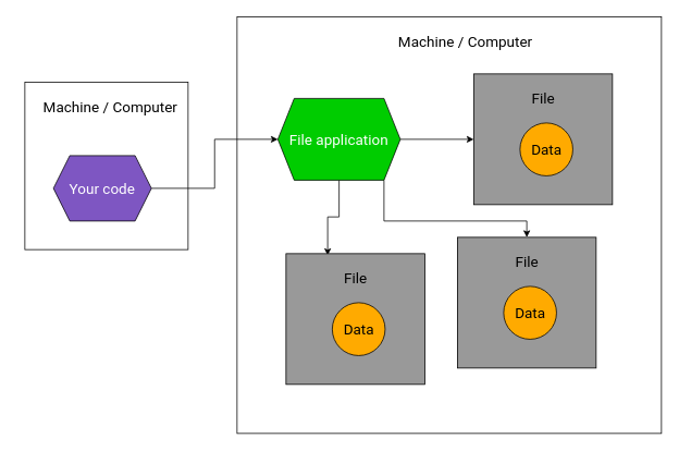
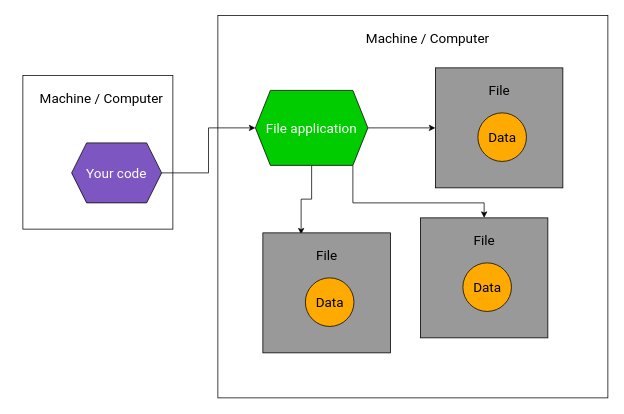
- <mxCell id="26" value="&lt;font face=&quot;Roboto&quot; data-font-src=&quot;https://fonts.googleapis.com/css?family=Roboto&quot; color=&quot;#ffffff&quot; style=&quot;font-size: 18px&quot;&gt;Your code&lt;/font&gt;" style="shape=hexagon;perimeter=hexagonPerimeter2;whiteSpace=wrap;html=1;fixedSize=1;fillColor=#7e56c2;" parent="23" vertex="1"><mxGeometry x="45" y="90" width="120" height="80" as="geometry" /></mxCell>
+ <mxCell id="26" value="&lt;font face=&quot;Roboto&quot; data-font-src=&quot;https://fonts.googleapis.com/css?family=Roboto&quot; color=&quot;#ffffff&quot; style=&quot;font-size: 18px&quot;&gt;Your code&lt;/font&gt;" style="shape=hexagon;perimeter=hexagonPerimeter2;whiteSpace=wrap;html=1;fixedSize=1;fillColor=#7e56c2;" parent="23" vertex="1"><mxGeometry x="75" y="90" width="120" height="80" as="geometry" /></mxCell>
